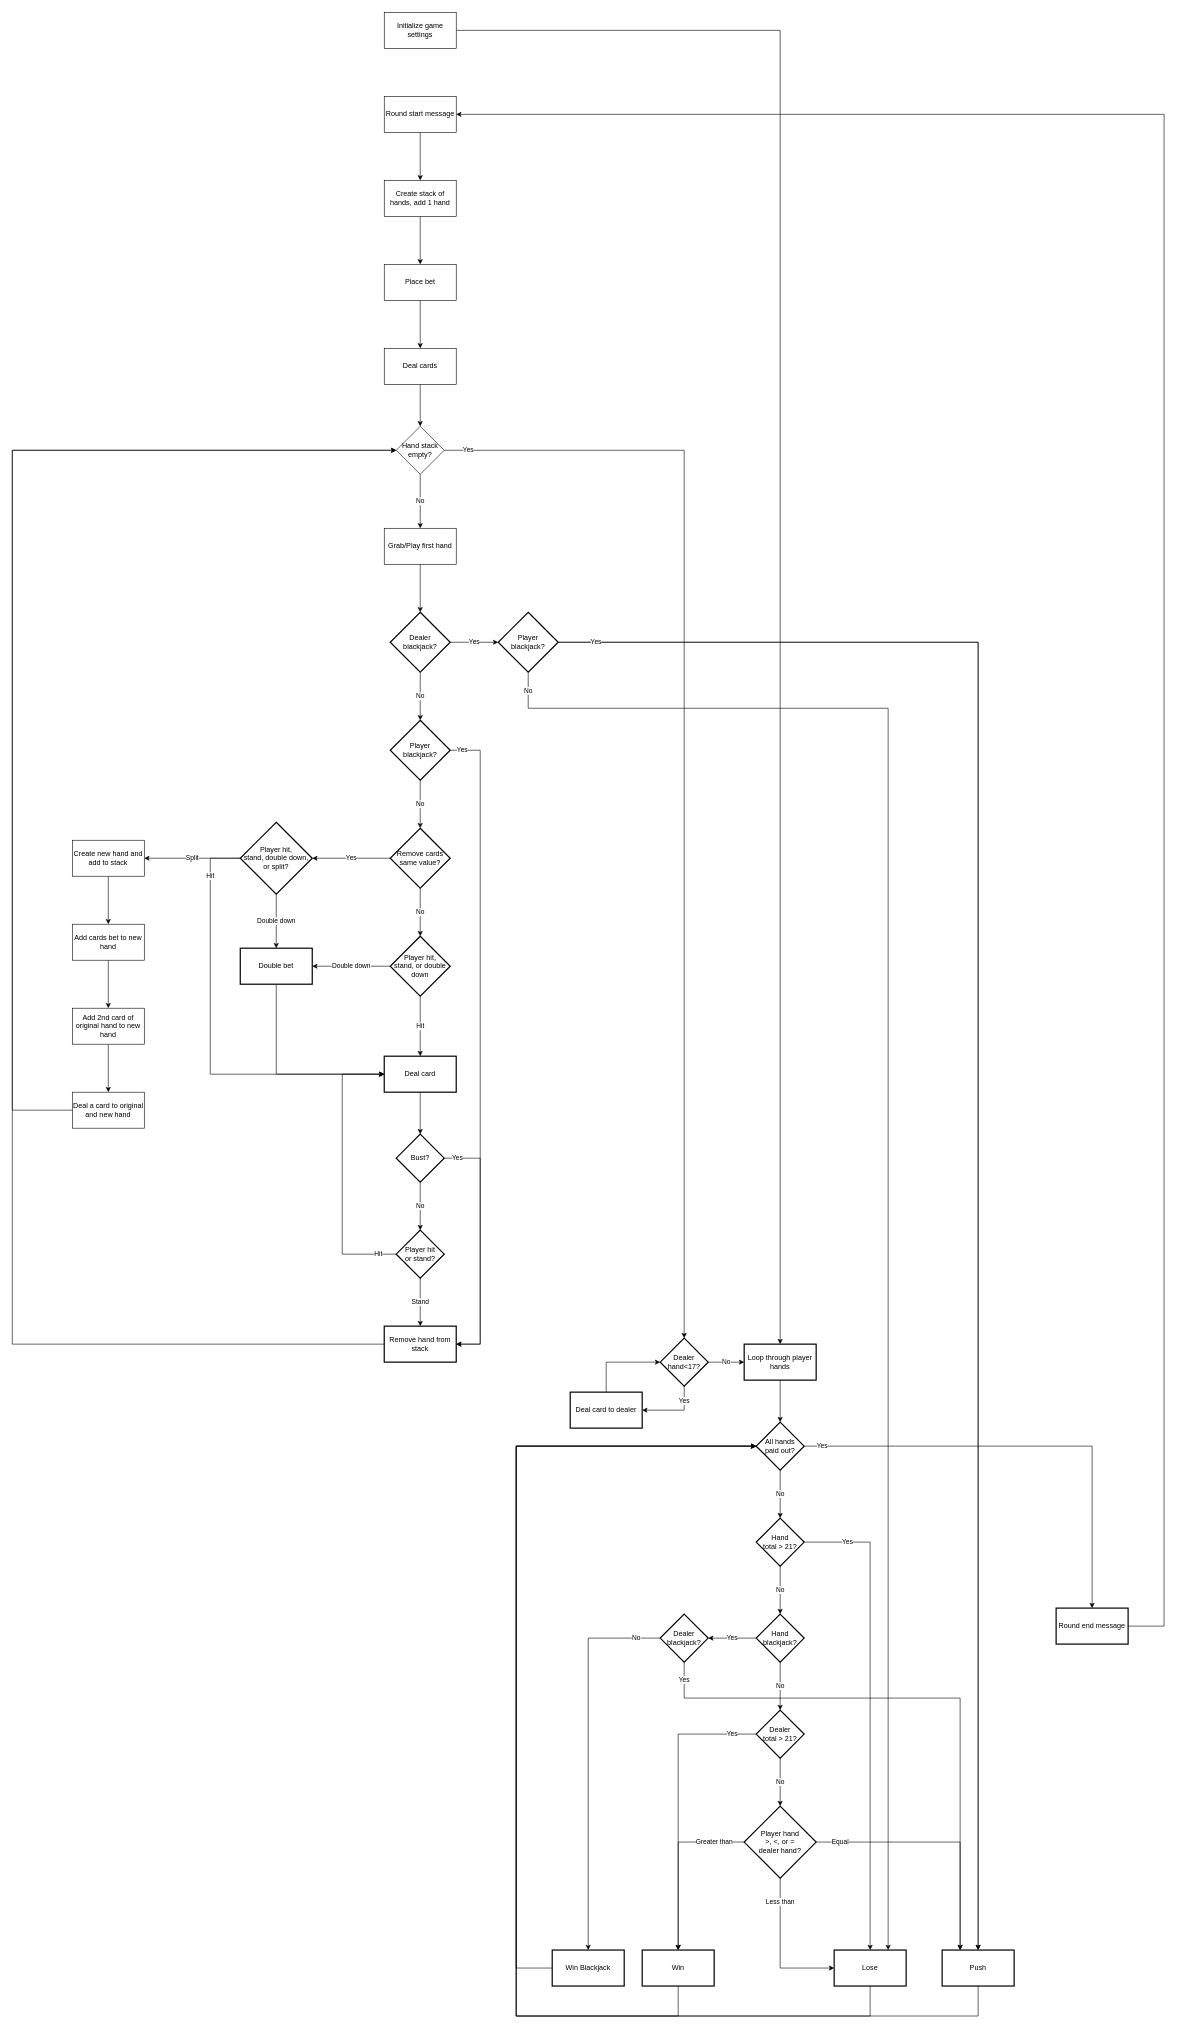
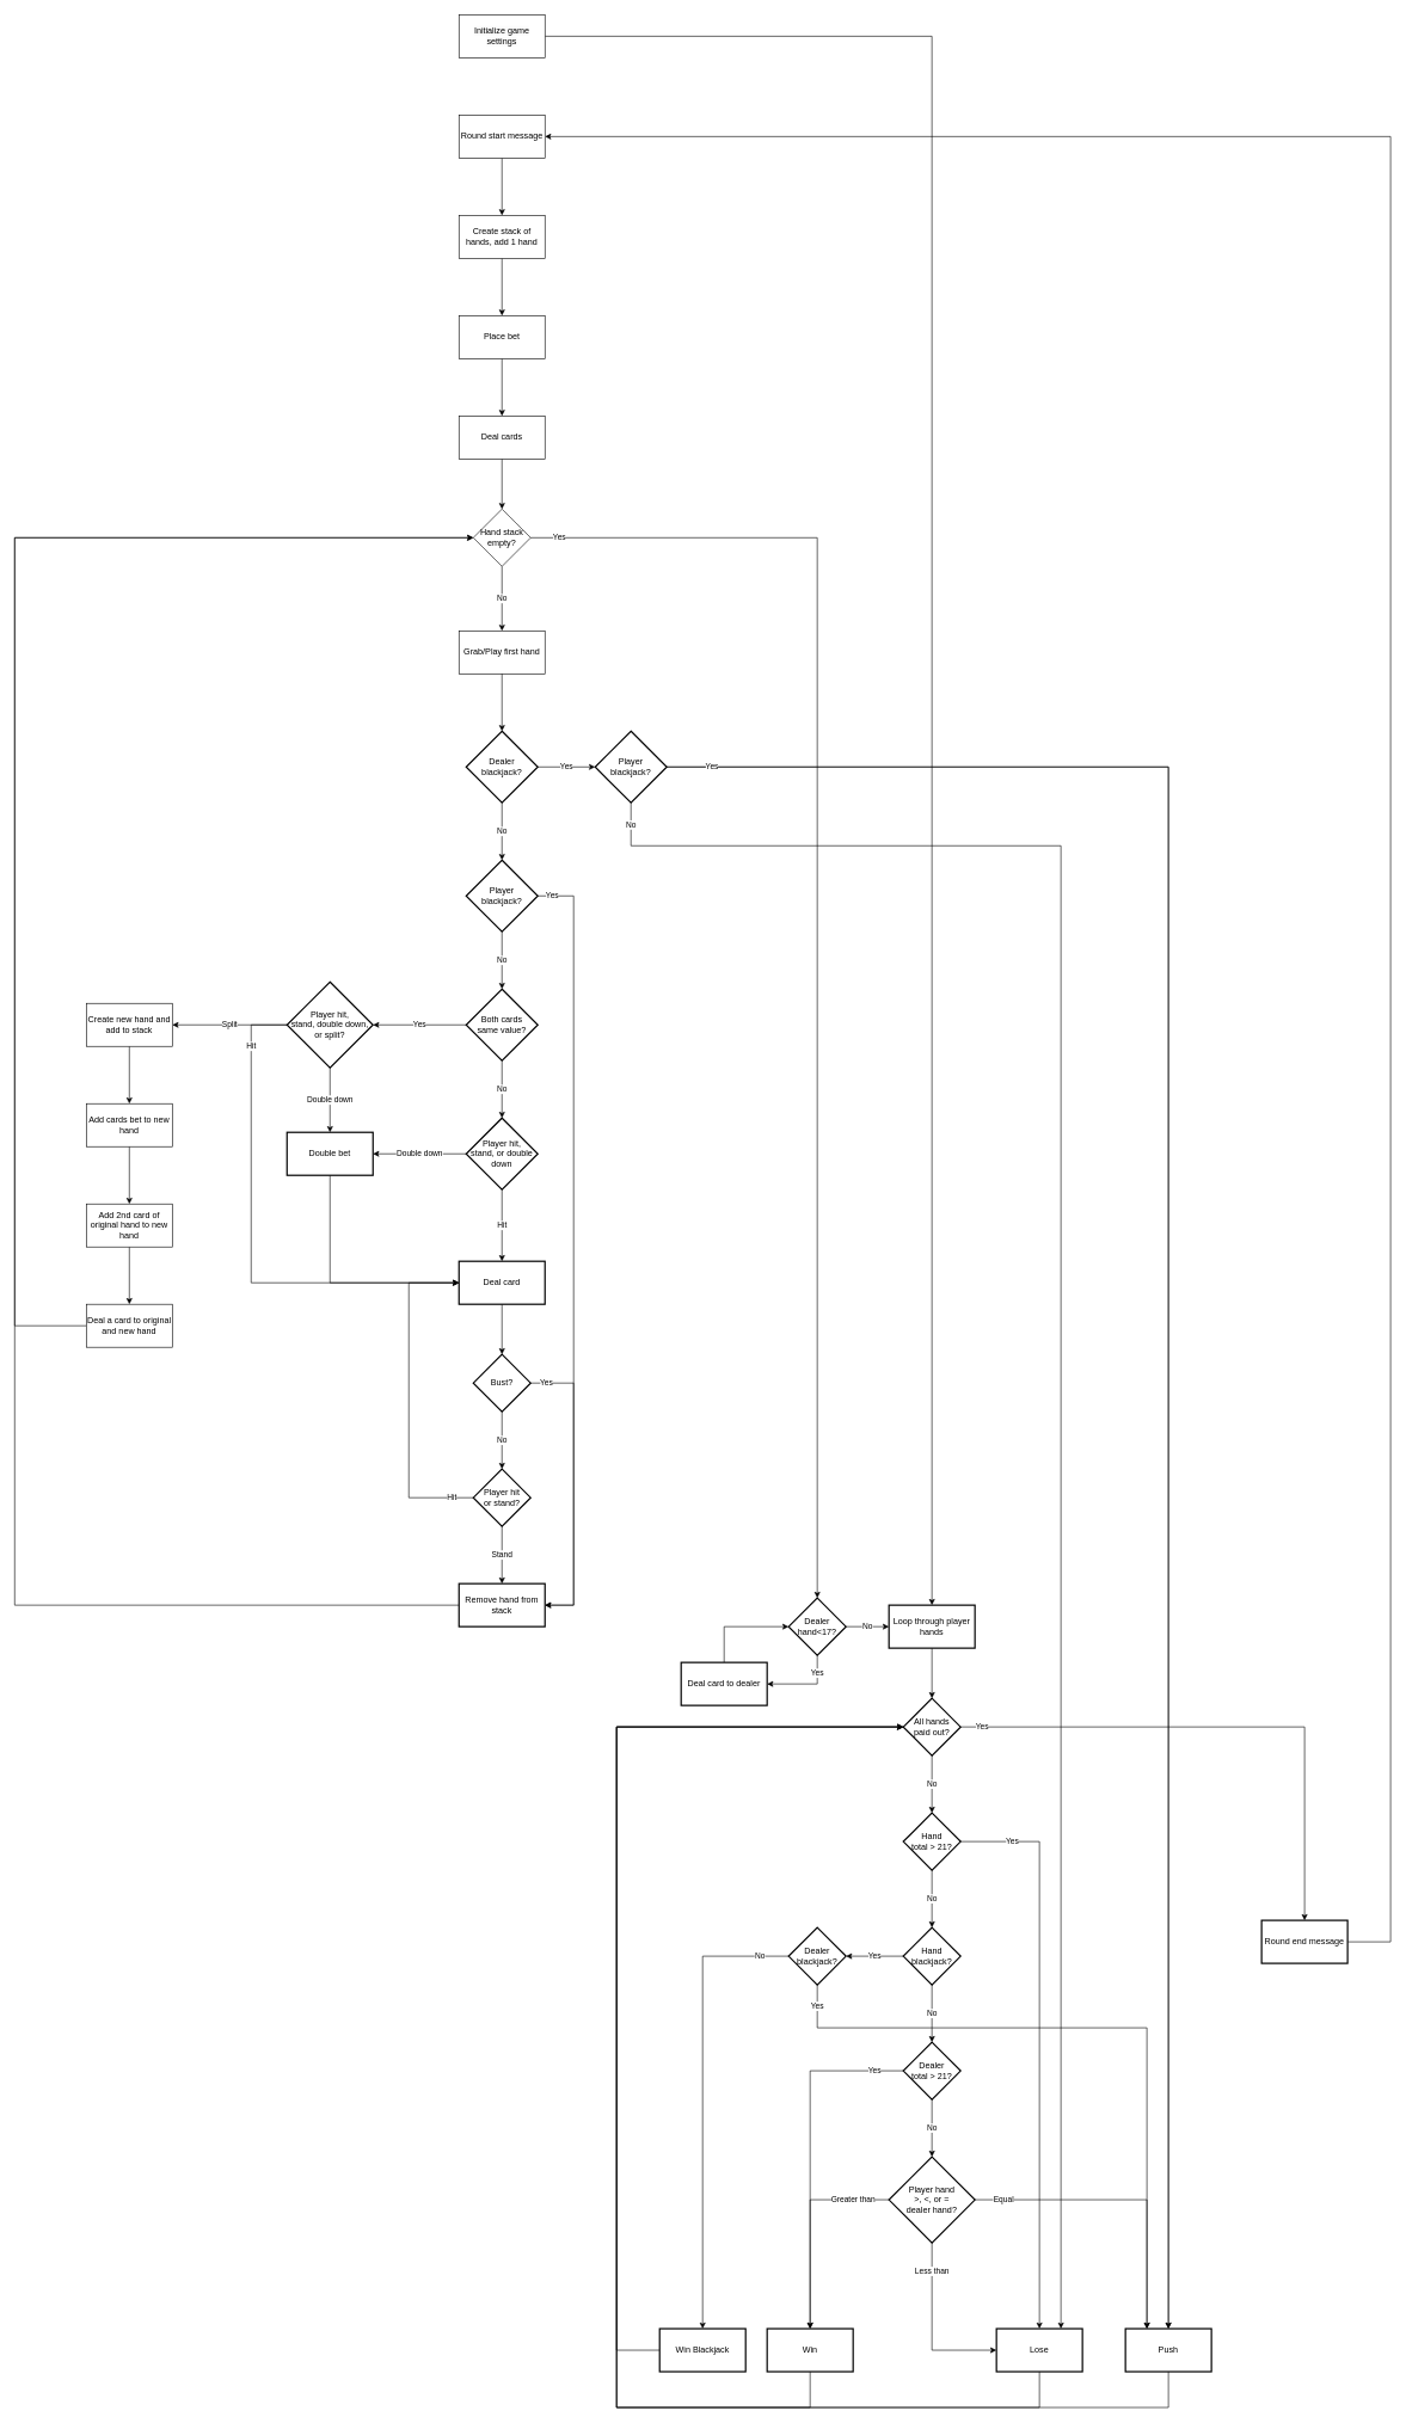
- <mxCell id="38" value="Remove cards &lt;br&gt;same value?" style="strokeWidth=2;html=1;shape=mxgraph.flowchart.decision;whiteSpace=wrap;" parent="1" vertex="1"><mxGeometry x="650" y="1380" width="100" height="100" as="geometry" /></mxCell>
+ <mxCell id="38" value="Both cards &lt;br&gt;same value?" style="strokeWidth=2;html=1;shape=mxgraph.flowchart.decision;whiteSpace=wrap;" parent="1" vertex="1"><mxGeometry x="650" y="1380" width="100" height="100" as="geometry" /></mxCell>
